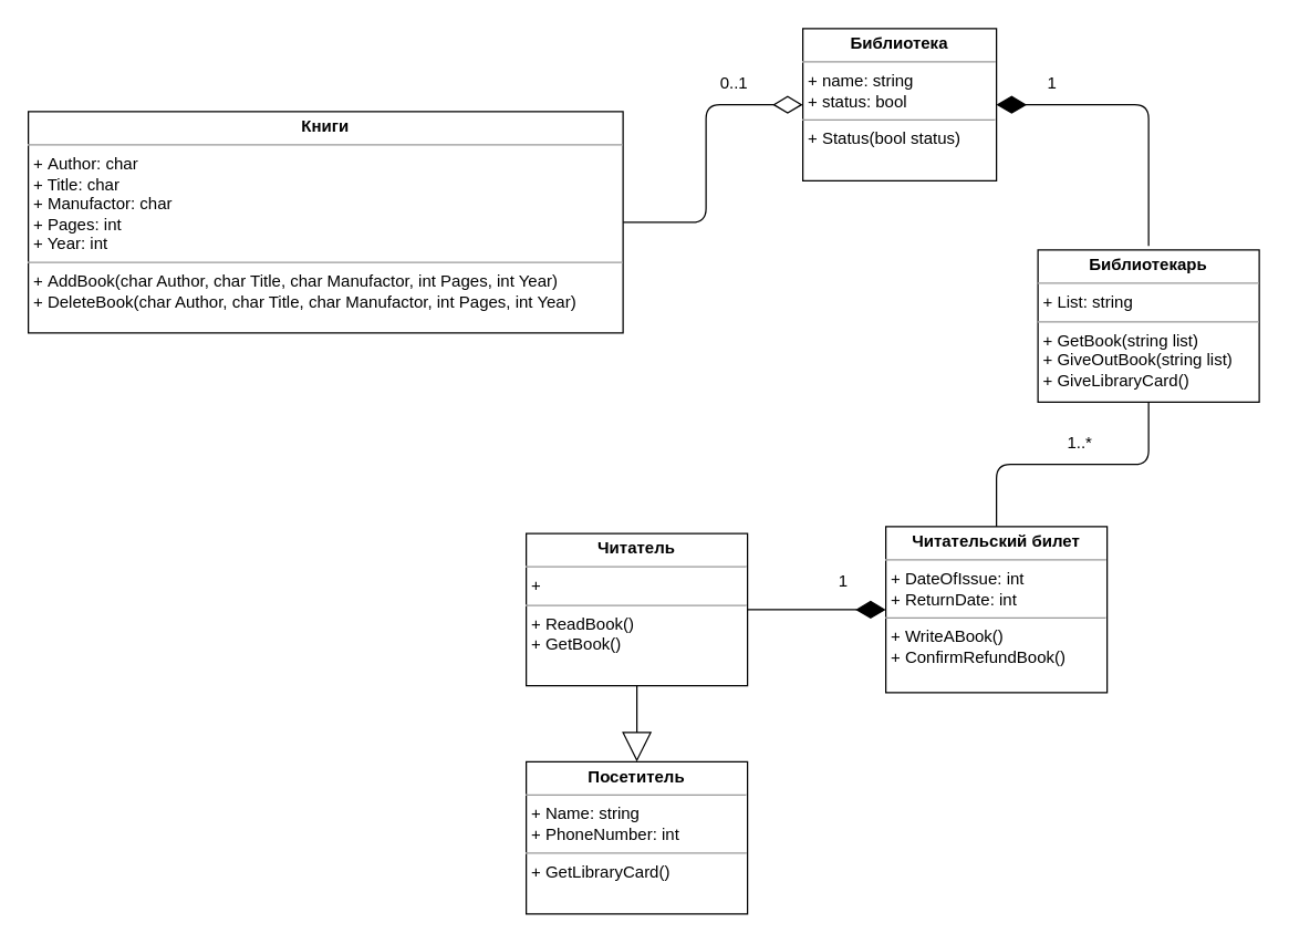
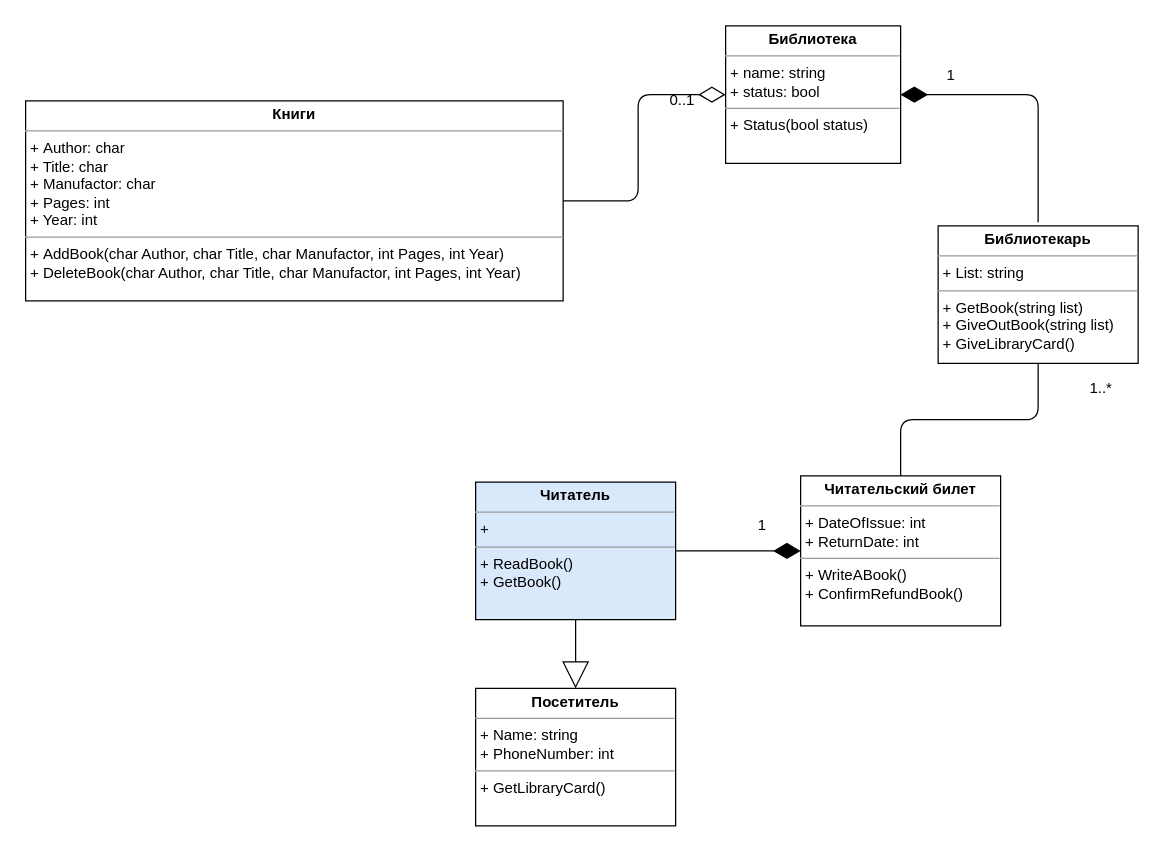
- <mxCell id="16" value="0..1" style="text;html=1;align=center;verticalAlign=middle;resizable=0;points=[];;autosize=1;" vertex="1" parent="1"><mxGeometry x="510" y="50" width="40" height="20" as="geometry" /></mxCell>
+ <mxCell id="16" value="0..1" style="text;html=1;align=center;verticalAlign=middle;resizable=0;points=[];;autosize=1;" vertex="1" parent="1"><mxGeometry x="525" y="70" width="40" height="20" as="geometry" /></mxCell>
- <mxCell id="14" value="1..*" style="text;html=1;align=center;verticalAlign=middle;resizable=0;points=[];;autosize=1;" vertex="1" parent="1"><mxGeometry x="765" y="310" width="30" height="20" as="geometry" /></mxCell>
+ <mxCell id="14" value="1..*" style="text;html=1;align=center;verticalAlign=middle;resizable=0;points=[];;autosize=1;" vertex="1" parent="1"><mxGeometry x="865" y="300" width="30" height="20" as="geometry" /></mxCell>
- <mxCell id="6" value="&lt;p style=&quot;margin: 0px ; margin-top: 4px ; text-align: center&quot;&gt;&lt;b&gt;Читатель&lt;/b&gt;&lt;/p&gt;&lt;hr size=&quot;1&quot;&gt;&lt;p style=&quot;margin: 0px ; margin-left: 4px&quot;&gt;+&amp;nbsp;&lt;/p&gt;&lt;hr size=&quot;1&quot;&gt;&lt;p style=&quot;margin: 0px ; margin-left: 4px&quot;&gt;+ ReadBook()&lt;/p&gt;&lt;p style=&quot;margin: 0px ; margin-left: 4px&quot;&gt;+ GetBook()&lt;/p&gt;&lt;p style=&quot;margin: 0px ; margin-left: 4px&quot;&gt;&lt;br&gt;&lt;/p&gt;" style="verticalAlign=top;align=left;overflow=fill;fontSize=12;fontFamily=Helvetica;html=1;" vertex="1" parent="1"><mxGeometry x="380" y="385" width="160" height="110" as="geometry" /></mxCell>
+ <mxCell id="6" value="&lt;p style=&quot;margin: 0px ; margin-top: 4px ; text-align: center&quot;&gt;&lt;b&gt;Читатель&lt;/b&gt;&lt;/p&gt;&lt;hr size=&quot;1&quot;&gt;&lt;p style=&quot;margin: 0px ; margin-left: 4px&quot;&gt;+&amp;nbsp;&lt;/p&gt;&lt;hr size=&quot;1&quot;&gt;&lt;p style=&quot;margin: 0px ; margin-left: 4px&quot;&gt;+ ReadBook()&lt;/p&gt;&lt;p style=&quot;margin: 0px ; margin-left: 4px&quot;&gt;+ GetBook()&lt;/p&gt;&lt;p style=&quot;margin: 0px ; margin-left: 4px&quot;&gt;&lt;br&gt;&lt;/p&gt;" style="verticalAlign=top;align=left;overflow=fill;fontSize=12;fontFamily=Helvetica;html=1;fillColor=#dae8fc;" vertex="1" parent="1"><mxGeometry x="380" y="385" width="160" height="110" as="geometry" /></mxCell>
